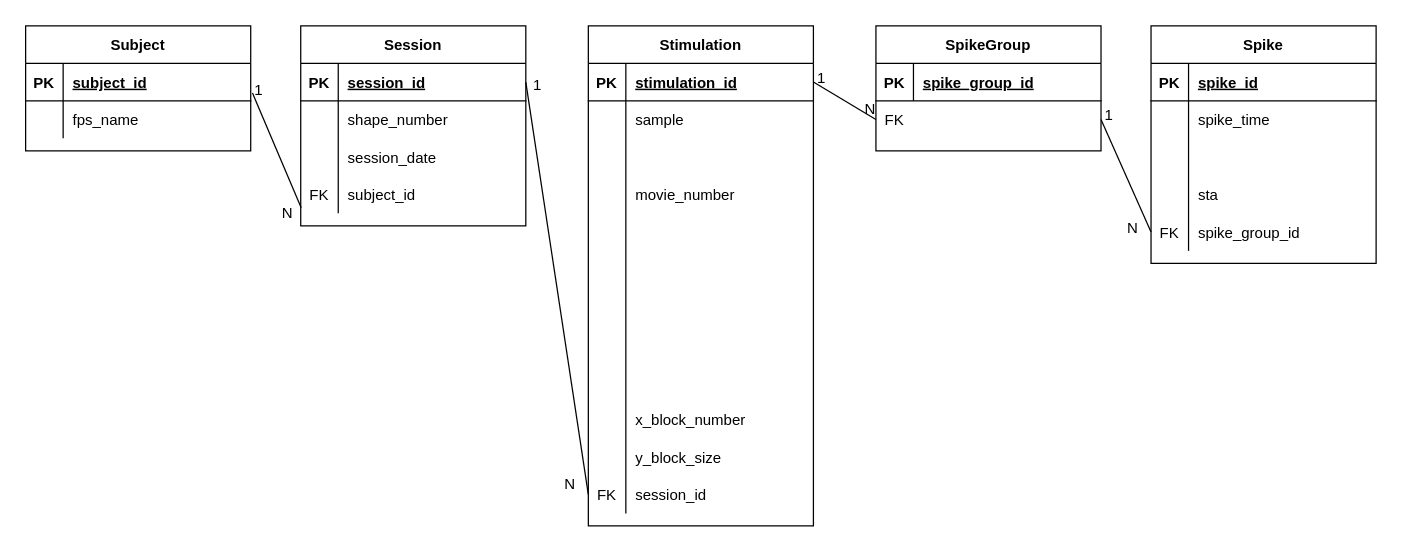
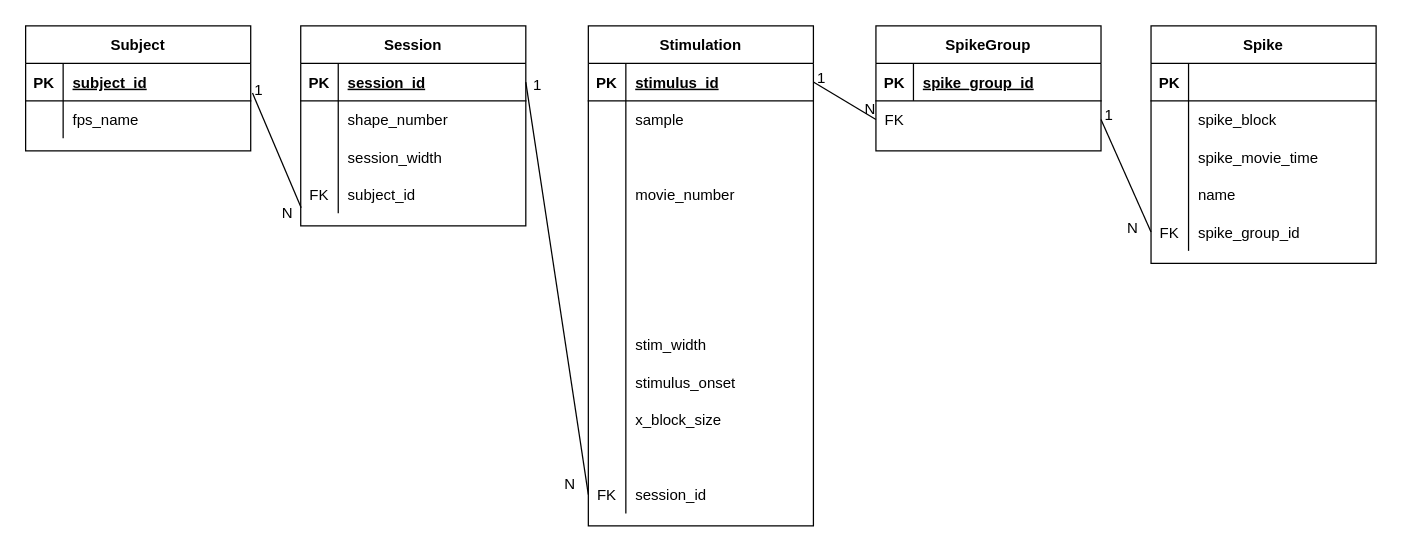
- <mxCell id="64" value="spike_id" style="shape=partialRectangle;connectable=0;fillColor=none;top=0;left=0;bottom=0;right=0;align=left;spacingLeft=6;fontStyle=5;overflow=hidden;" vertex="1" parent="62"><mxGeometry x="30" width="150" height="30" as="geometry" /></mxCell>
- <mxCell id="25" value="stimulation_id" style="shape=partialRectangle;connectable=0;fillColor=none;top=0;left=0;bottom=0;right=0;align=left;spacingLeft=6;fontStyle=5;overflow=hidden;" vertex="1" parent="23"><mxGeometry x="30" width="150" height="30" as="geometry" /></mxCell>
+ <mxCell id="25" value="stimulus_id" style="shape=partialRectangle;connectable=0;fillColor=none;top=0;left=0;bottom=0;right=0;align=left;spacingLeft=6;fontStyle=5;overflow=hidden;" vertex="1" parent="23"><mxGeometry x="30" width="150" height="30" as="geometry" /></mxCell>
- <mxCell id="67" value="spike_time" style="shape=partialRectangle;connectable=0;fillColor=none;top=0;left=0;bottom=0;right=0;align=left;spacingLeft=6;overflow=hidden;" vertex="1" parent="65"><mxGeometry x="30" width="150" height="30" as="geometry" /></mxCell>
+ <mxCell id="67" value="spike_block" style="shape=partialRectangle;connectable=0;fillColor=none;top=0;left=0;bottom=0;right=0;align=left;spacingLeft=6;overflow=hidden;" vertex="1" parent="65"><mxGeometry x="30" width="150" height="30" as="geometry" /></mxCell>
+ <mxCell id="70" value="spike_movie_time" style="shape=partialRectangle;connectable=0;fillColor=none;top=0;left=0;bottom=0;right=0;align=left;spacingLeft=6;overflow=hidden;" vertex="1" parent="68"><mxGeometry x="30" width="150" height="30" as="geometry" /></mxCell>
- <mxCell id="18" value="session_date" style="shape=partialRectangle;connectable=0;fillColor=none;top=0;left=0;bottom=0;right=0;align=left;spacingLeft=6;overflow=hidden;" vertex="1" parent="16"><mxGeometry x="30" width="150" height="30" as="geometry" /></mxCell>
+ <mxCell id="18" value="session_width" style="shape=partialRectangle;connectable=0;fillColor=none;top=0;left=0;bottom=0;right=0;align=left;spacingLeft=6;overflow=hidden;" vertex="1" parent="16"><mxGeometry x="30" width="150" height="30" as="geometry" /></mxCell>
- <mxCell id="73" value="sta" style="shape=partialRectangle;connectable=0;fillColor=none;top=0;left=0;bottom=0;right=0;align=left;spacingLeft=6;overflow=hidden;" vertex="1" parent="71"><mxGeometry x="30" width="150" height="30" as="geometry" /></mxCell>
+ <mxCell id="73" value="name" style="shape=partialRectangle;connectable=0;fillColor=none;top=0;left=0;bottom=0;right=0;align=left;spacingLeft=6;overflow=hidden;" vertex="1" parent="71"><mxGeometry x="30" width="150" height="30" as="geometry" /></mxCell>
+ <mxCell id="42" value="stim_width" style="shape=partialRectangle;connectable=0;fillColor=none;top=0;left=0;bottom=0;right=0;align=left;spacingLeft=6;overflow=hidden;" vertex="1" parent="40"><mxGeometry x="30" width="150" height="30" as="geometry" /></mxCell>
+ <mxCell id="45" value="stimulus_onset" style="shape=partialRectangle;connectable=0;fillColor=none;top=0;left=0;bottom=0;right=0;align=left;spacingLeft=6;overflow=hidden;" vertex="1" parent="43"><mxGeometry x="30" width="150" height="30" as="geometry" /></mxCell>
- <mxCell id="48" value="x_block_number" style="shape=partialRectangle;connectable=0;fillColor=none;top=0;left=0;bottom=0;right=0;align=left;spacingLeft=6;overflow=hidden;" vertex="1" parent="46"><mxGeometry x="30" width="150" height="30" as="geometry" /></mxCell>
+ <mxCell id="48" value="x_block_size" style="shape=partialRectangle;connectable=0;fillColor=none;top=0;left=0;bottom=0;right=0;align=left;spacingLeft=6;overflow=hidden;" vertex="1" parent="46"><mxGeometry x="30" width="150" height="30" as="geometry" /></mxCell>
- <mxCell id="51" value="y_block_size" style="shape=partialRectangle;connectable=0;fillColor=none;top=0;left=0;bottom=0;right=0;align=left;spacingLeft=6;overflow=hidden;" vertex="1" parent="49"><mxGeometry x="30" width="150" height="30" as="geometry" /></mxCell>
